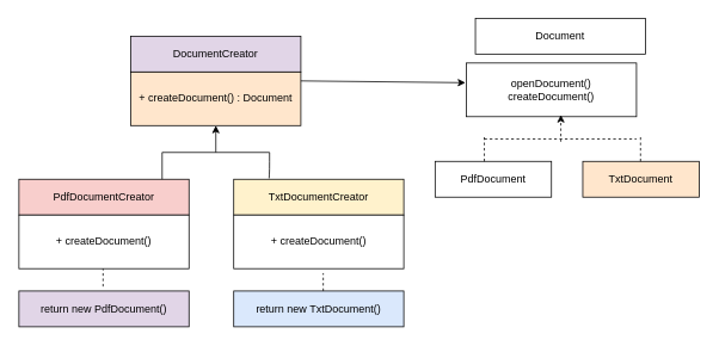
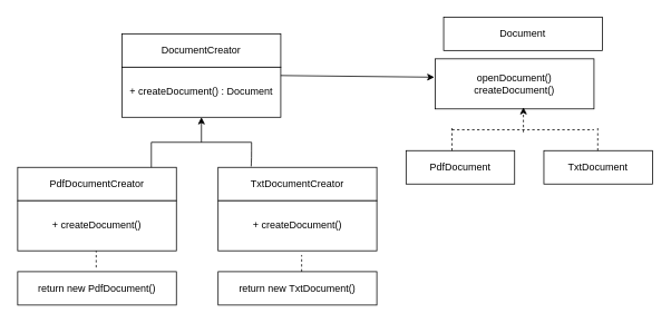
- <mxCell id="2" value="DocumentCreator" style="rounded=0;whiteSpace=wrap;html=1;fillColor=#e1d5e7;" parent="1" vertex="1"><mxGeometry x="145" y="40" width="190" height="40" as="geometry" /></mxCell>
+ <mxCell id="2" value="DocumentCreator" style="rounded=0;whiteSpace=wrap;html=1;" parent="1" vertex="1"><mxGeometry x="145" y="40" width="190" height="40" as="geometry" /></mxCell>
- <mxCell id="3" value="+ createDocument() : Document&lt;br&gt;" style="rounded=0;whiteSpace=wrap;html=1;fillColor=#ffe6cc;" parent="1" vertex="1"><mxGeometry x="145" y="80" width="190" height="60" as="geometry" /></mxCell>
+ <mxCell id="3" value="+ createDocument() : Document&lt;br&gt;" style="rounded=0;whiteSpace=wrap;html=1;" parent="1" vertex="1"><mxGeometry x="145" y="80" width="190" height="60" as="geometry" /></mxCell>
- <mxCell id="17" value="TxtDocument" style="rounded=0;whiteSpace=wrap;html=1;fillColor=#ffe6cc;" vertex="1" parent="1"><mxGeometry x="650" y="180" width="130" height="40" as="geometry" /></mxCell>
+ <mxCell id="17" value="TxtDocument" style="rounded=0;whiteSpace=wrap;html=1;" vertex="1" parent="1"><mxGeometry x="650" y="180" width="130" height="40" as="geometry" /></mxCell>
- <mxCell id="4" value="PdfDocumentCreator" style="rounded=0;whiteSpace=wrap;html=1;fillColor=#f8cecc;" parent="1" vertex="1"><mxGeometry x="20" y="200" width="190" height="40" as="geometry" /></mxCell>
+ <mxCell id="4" value="PdfDocumentCreator" style="rounded=0;whiteSpace=wrap;html=1;" parent="1" vertex="1"><mxGeometry x="20" y="200" width="190" height="40" as="geometry" /></mxCell>
- <mxCell id="6" value="TxtDocumentCreator" style="rounded=0;whiteSpace=wrap;html=1;fillColor=#fff2cc;" parent="1" vertex="1"><mxGeometry x="260" y="200" width="190" height="40" as="geometry" /></mxCell>
+ <mxCell id="6" value="TxtDocumentCreator" style="rounded=0;whiteSpace=wrap;html=1;" parent="1" vertex="1"><mxGeometry x="260" y="200" width="190" height="40" as="geometry" /></mxCell>
- <mxCell id="12" value="return new PdfDocument()" style="rounded=0;whiteSpace=wrap;html=1;fillColor=#e1d5e7;" vertex="1" parent="1"><mxGeometry x="20" y="325" width="190" height="40" as="geometry" /></mxCell>
+ <mxCell id="12" value="return new PdfDocument()" style="rounded=0;whiteSpace=wrap;html=1;" vertex="1" parent="1"><mxGeometry x="20" y="325" width="190" height="40" as="geometry" /></mxCell>
- <mxCell id="13" value="return new TxtDocument()" style="rounded=0;whiteSpace=wrap;html=1;fillColor=#dae8fc;" vertex="1" parent="1"><mxGeometry x="260" y="325" width="190" height="40" as="geometry" /></mxCell>
+ <mxCell id="13" value="return new TxtDocument()" style="rounded=0;whiteSpace=wrap;html=1;" vertex="1" parent="1"><mxGeometry x="260" y="325" width="190" height="40" as="geometry" /></mxCell>
